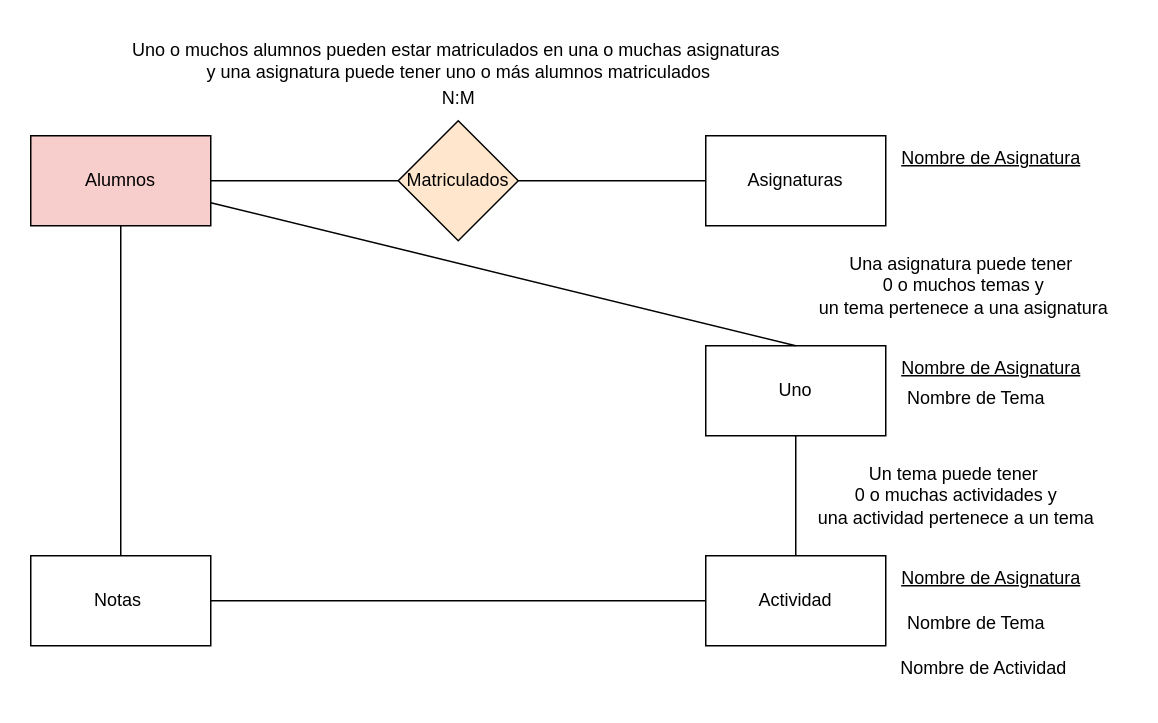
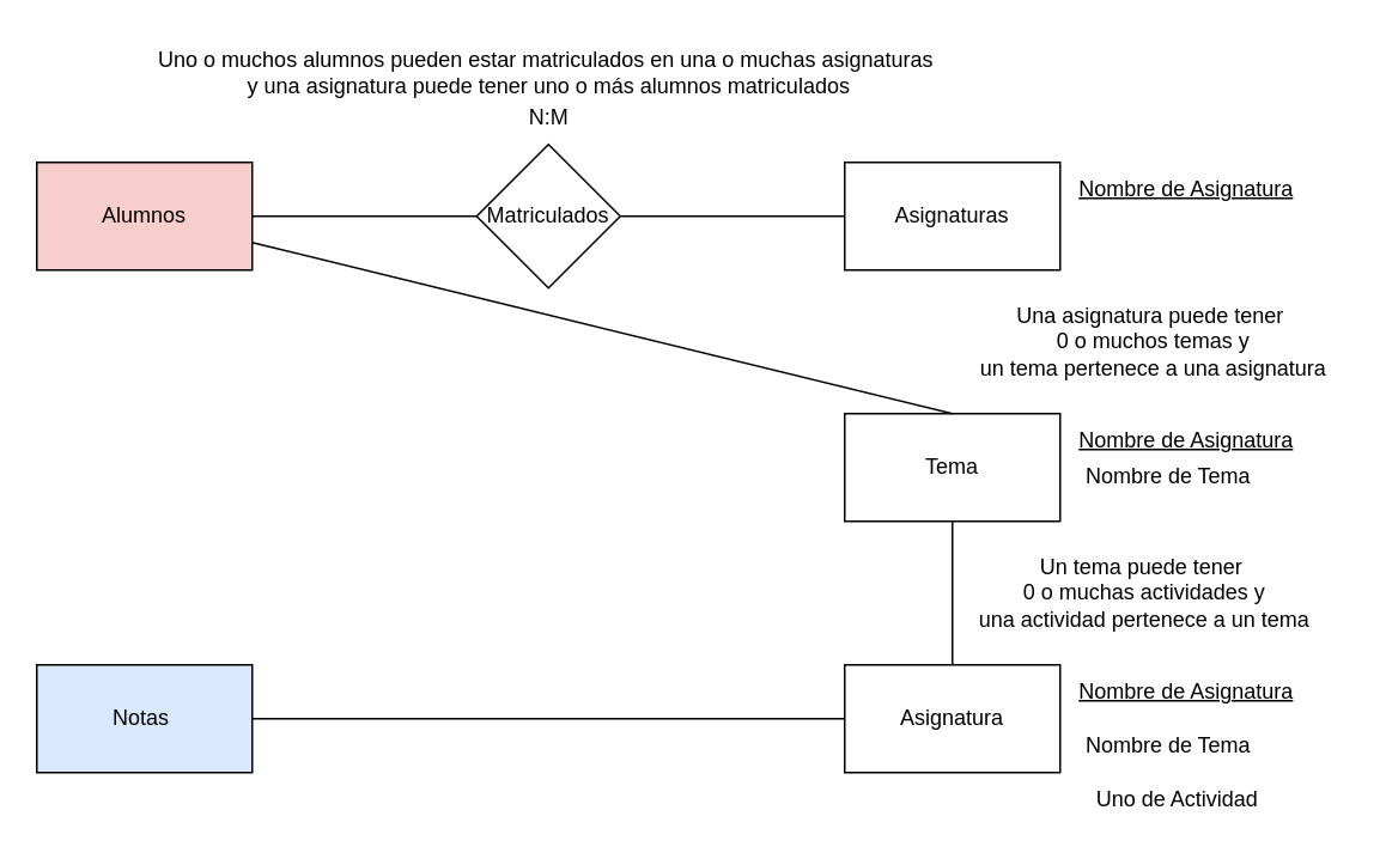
- <mxCell id="20" value="Matriculados" style="rhombus;whiteSpace=wrap;html=1;fillColor=#ffe6cc;" vertex="1" parent="1"><mxGeometry x="265" y="80" width="80" height="80" as="geometry" /></mxCell>
+ <mxCell id="20" value="Matriculados" style="rhombus;whiteSpace=wrap;html=1;" vertex="1" parent="1"><mxGeometry x="265" y="80" width="80" height="80" as="geometry" /></mxCell>
- <mxCell id="9" value="" style="endArrow=none;html=1;rounded=0;entryX=0.5;entryY=1;entryDx=0;entryDy=0;exitX=0.5;exitY=0;exitDx=0;exitDy=0;" edge="1" parent="1" source="10" target="2"><mxGeometry width="50" height="50" relative="1" as="geometry"><mxPoint x="80" y="300" as="sourcePoint" /><mxPoint x="330" y="240" as="targetPoint" /><Array as="points" /></mxGeometry></mxCell>
- <mxCell id="5" value="Uno" style="rounded=0;whiteSpace=wrap;html=1;" vertex="1" parent="1"><mxGeometry x="470" y="230" width="120" height="60" as="geometry" /></mxCell>
+ <mxCell id="5" value="Tema" style="rounded=0;whiteSpace=wrap;html=1;" vertex="1" parent="1"><mxGeometry x="470" y="230" width="120" height="60" as="geometry" /></mxCell>
- <mxCell id="10" value="Notas&amp;nbsp;" style="rounded=0;whiteSpace=wrap;html=1;" vertex="1" parent="1"><mxGeometry x="20" y="370" width="120" height="60" as="geometry" /></mxCell>
+ <mxCell id="10" value="Notas&amp;nbsp;" style="rounded=0;whiteSpace=wrap;html=1;fillColor=#dae8fc;" vertex="1" parent="1"><mxGeometry x="20" y="370" width="120" height="60" as="geometry" /></mxCell>
- <mxCell id="7" value="Actividad" style="rounded=0;whiteSpace=wrap;html=1;" vertex="1" parent="1"><mxGeometry x="470" y="370" width="120" height="60" as="geometry" /></mxCell>
+ <mxCell id="7" value="Asignatura" style="rounded=0;whiteSpace=wrap;html=1;" vertex="1" parent="1"><mxGeometry x="470" y="370" width="120" height="60" as="geometry" /></mxCell>
- <mxCell id="17" value="Nombre de Actividad" style="text;html=1;align=center;verticalAlign=middle;resizable=0;points=[];autosize=1;strokeColor=none;fillColor=none;" vertex="1" parent="1"><mxGeometry x="590" y="430" width="130" height="30" as="geometry" /></mxCell>
+ <mxCell id="17" value="Uno de Actividad" style="text;html=1;align=center;verticalAlign=middle;resizable=0;points=[];autosize=1;strokeColor=none;fillColor=none;" vertex="1" parent="1"><mxGeometry x="590" y="430" width="130" height="30" as="geometry" /></mxCell>
